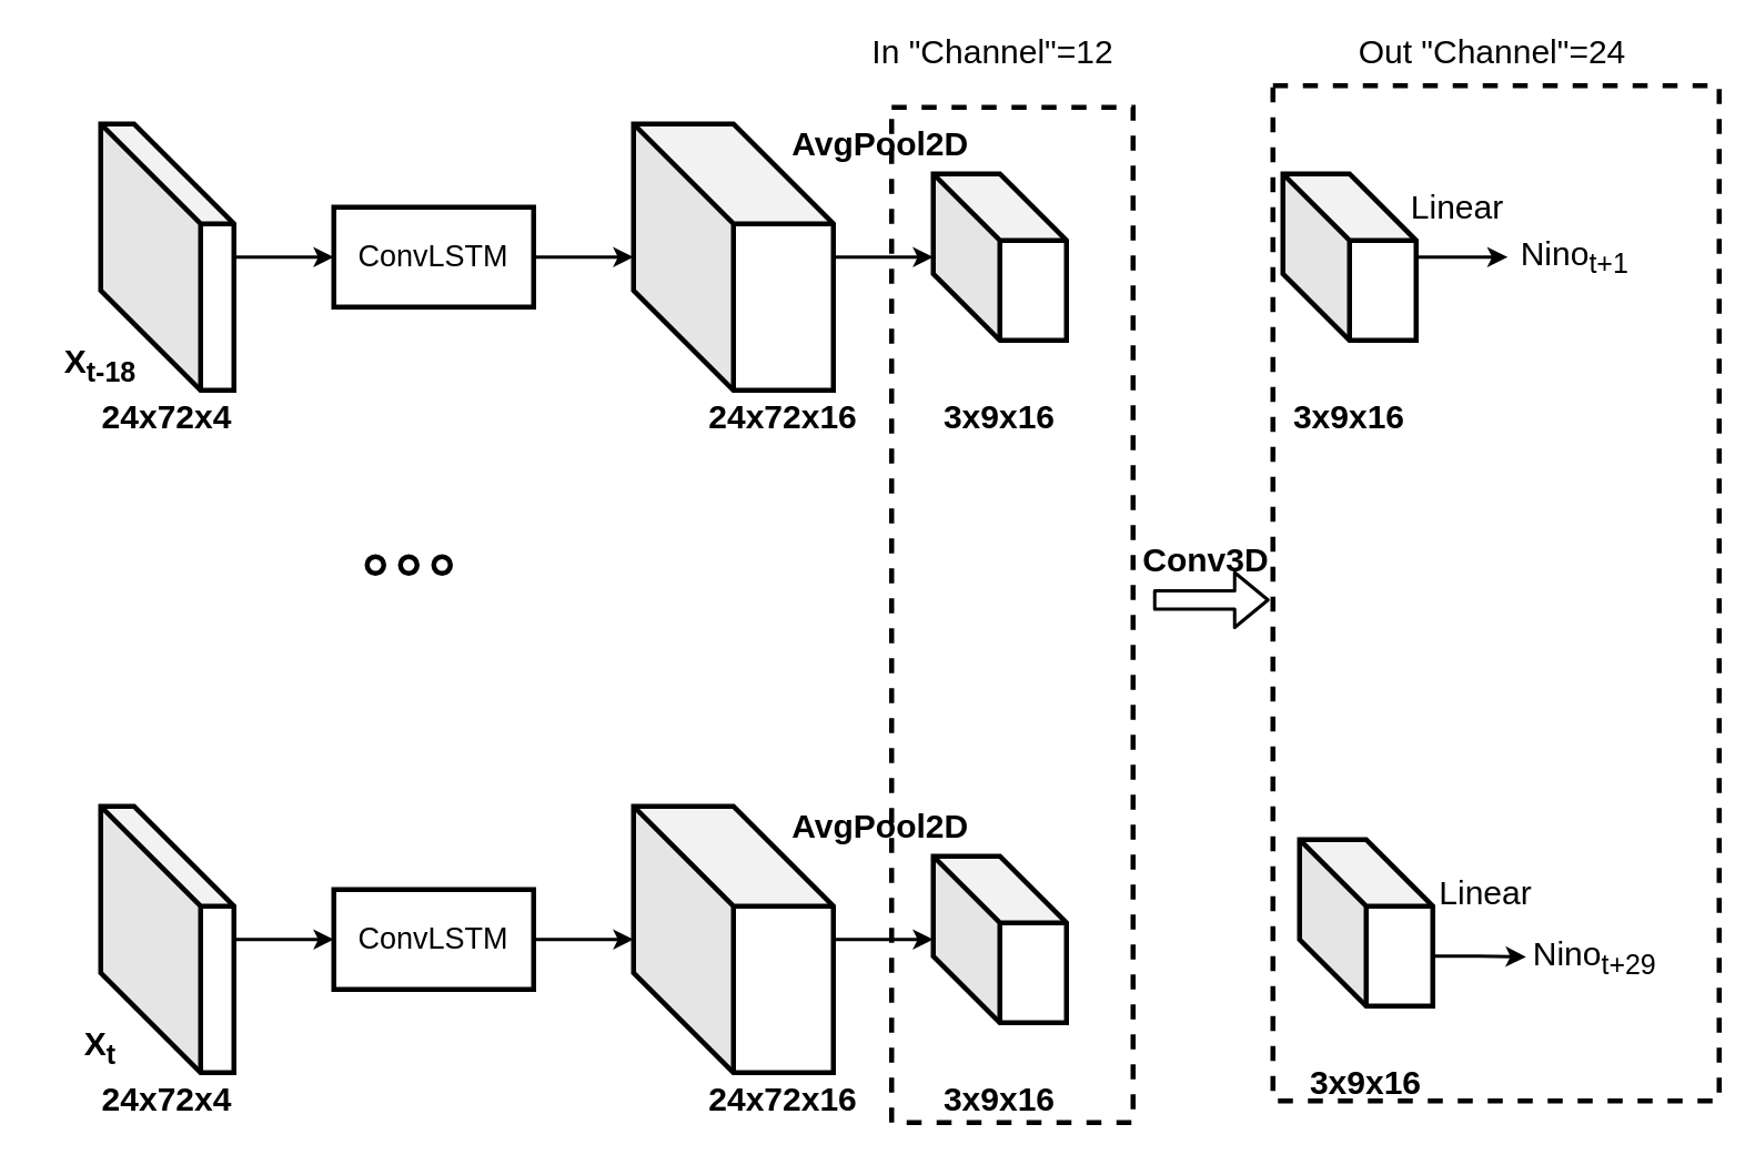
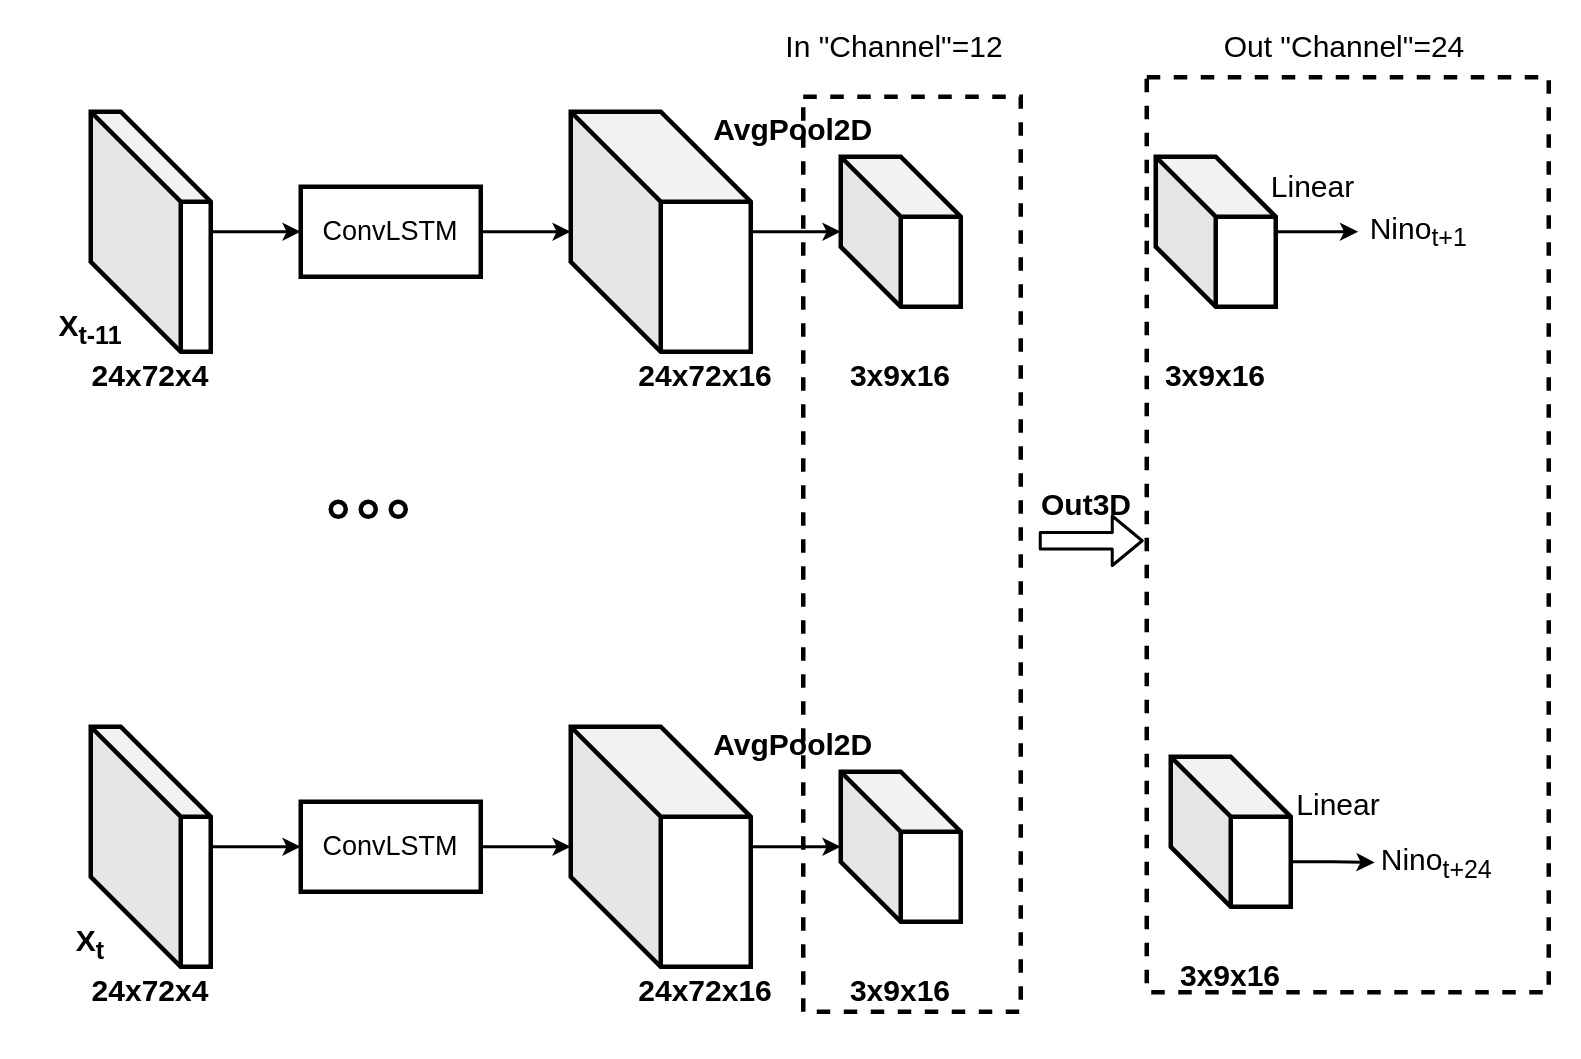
- <mxCell id="7" value="&lt;font color=&quot;#000000&quot; size=&quot;1&quot;&gt;&lt;b style=&quot;font-size: 20px&quot;&gt;X&lt;sub&gt;t-18&lt;/sub&gt;&lt;/b&gt;&lt;/font&gt;" style="text;html=1;strokeColor=none;fillColor=none;align=center;verticalAlign=middle;whiteSpace=wrap;rounded=0;" vertex="1" parent="1"><mxGeometry x="20" y="194" width="80" height="50" as="geometry" /></mxCell>
+ <mxCell id="7" value="&lt;font color=&quot;#000000&quot; size=&quot;1&quot;&gt;&lt;b style=&quot;font-size: 20px&quot;&gt;X&lt;sub&gt;t-11&lt;/sub&gt;&lt;/b&gt;&lt;/font&gt;" style="text;html=1;strokeColor=none;fillColor=none;align=center;verticalAlign=middle;whiteSpace=wrap;rounded=0;" vertex="1" parent="1"><mxGeometry x="20" y="194" width="80" height="50" as="geometry" /></mxCell>
- <mxCell id="34" value="&lt;font color=&quot;#000000&quot;&gt;&lt;span style=&quot;font-size: 20px&quot;&gt;&lt;b&gt;Conv3D&lt;/b&gt;&lt;/span&gt;&lt;/font&gt;" style="text;html=1;strokeColor=none;fillColor=none;align=center;verticalAlign=middle;whiteSpace=wrap;rounded=0;" vertex="1" parent="1"><mxGeometry x="684" y="310" width="80" height="50" as="geometry" /></mxCell>
+ <mxCell id="34" value="&lt;font color=&quot;#000000&quot;&gt;&lt;span style=&quot;font-size: 20px&quot;&gt;&lt;b&gt;Out3D&lt;/b&gt;&lt;/span&gt;&lt;/font&gt;" style="text;html=1;strokeColor=none;fillColor=none;align=center;verticalAlign=middle;whiteSpace=wrap;rounded=0;" vertex="1" parent="1"><mxGeometry x="684" y="310" width="80" height="50" as="geometry" /></mxCell>
- <mxCell id="40" value="Nino&lt;sub&gt;t+29&lt;br&gt;&lt;/sub&gt;" style="text;html=1;strokeColor=none;fillColor=none;align=center;verticalAlign=middle;whiteSpace=wrap;rounded=0;dashed=1;labelBackgroundColor=none;fontSize=20;fontColor=#000000;" vertex="1" parent="1"><mxGeometry x="916" y="552" width="83" height="45" as="geometry" /></mxCell>
+ <mxCell id="40" value="Nino&lt;sub&gt;t+24&lt;br&gt;&lt;/sub&gt;" style="text;html=1;strokeColor=none;fillColor=none;align=center;verticalAlign=middle;whiteSpace=wrap;rounded=0;dashed=1;labelBackgroundColor=none;fontSize=20;fontColor=#000000;" vertex="1" parent="1"><mxGeometry x="916" y="552" width="83" height="45" as="geometry" /></mxCell>
